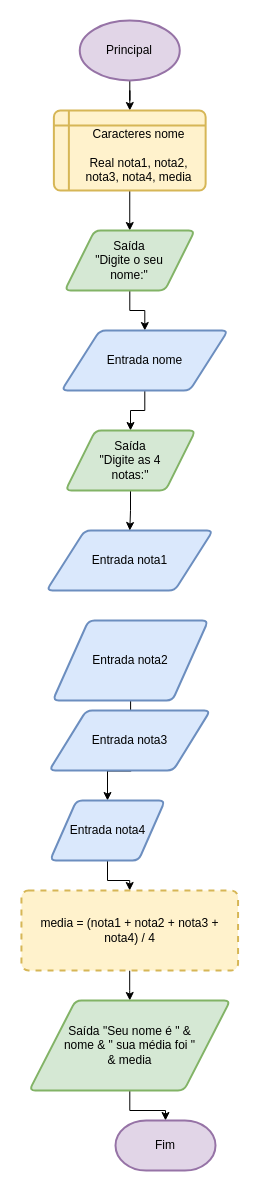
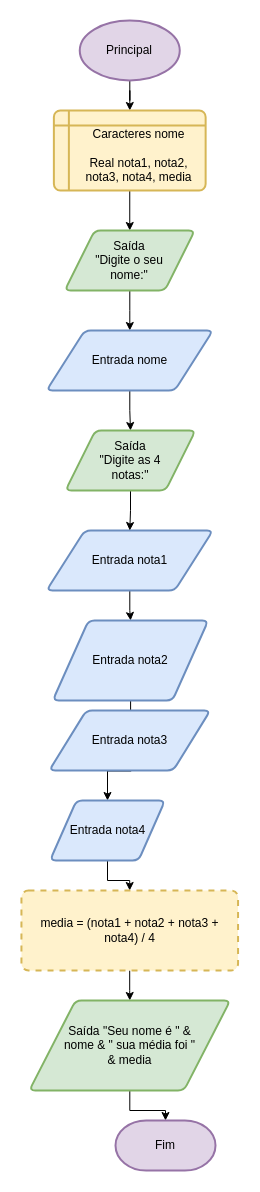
- <mxCell id="22" value="Entrada nome" style="shape=parallelogram;html=1;strokeWidth=2;perimeter=parallelogramPerimeter;whiteSpace=wrap;rounded=1;arcSize=12;size=0.23;align=center;fillColor=#dae8fc;strokeColor=#6c8ebf;" vertex="1" parent="1"><mxGeometry x="61" y="330" width="166.5" height="60" as="geometry" /></mxCell>
+ <mxCell id="22" value="Entrada nome" style="shape=parallelogram;html=1;strokeWidth=2;perimeter=parallelogramPerimeter;whiteSpace=wrap;rounded=1;arcSize=12;size=0.23;align=center;fillColor=#dae8fc;strokeColor=#6c8ebf;" vertex="1" parent="1"><mxGeometry x="46" y="330" width="166.5" height="60" as="geometry" /></mxCell>
+ <mxCell id="6" style="edgeStyle=orthogonalEdgeStyle;rounded=0;orthogonalLoop=1;jettySize=auto;html=1;" edge="1" parent="1" source="7" target="9"><mxGeometry relative="1" as="geometry"><mxPoint x="130.2" y="460" as="sourcePoint" /></mxGeometry></mxCell>
